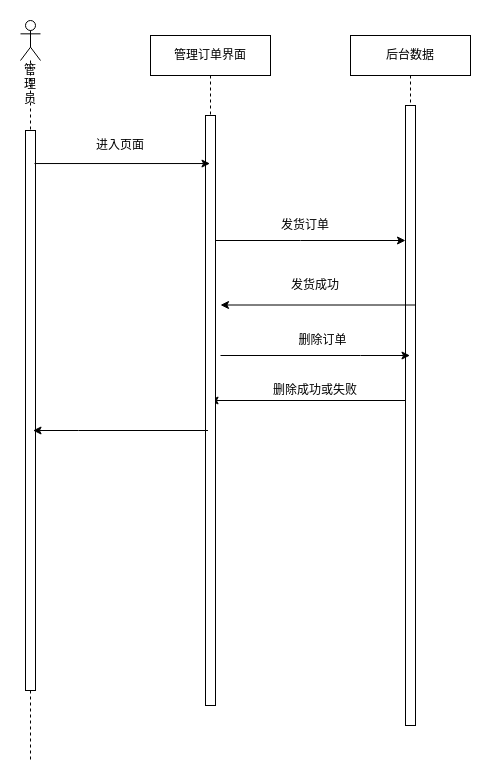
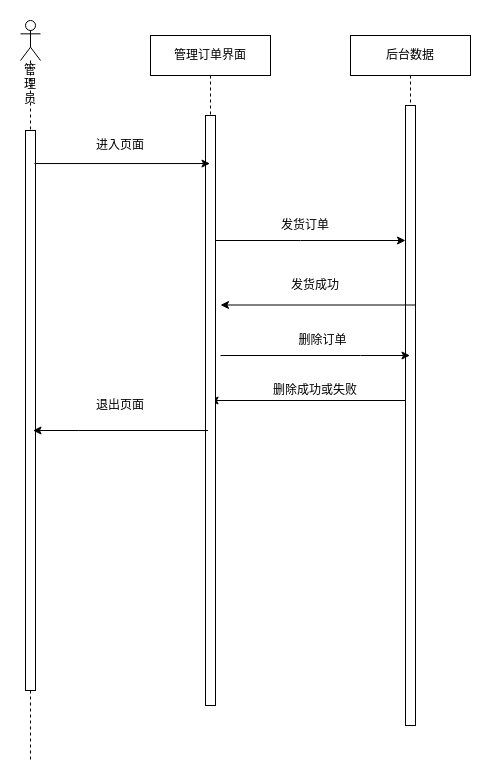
+ <mxCell id="15" value="退出页面" style="text;html=1;strokeColor=none;fillColor=none;align=center;verticalAlign=middle;whiteSpace=wrap;rounded=0;" parent="1" vertex="1"><mxGeometry x="90" y="390" width="60" height="30" as="geometry" /></mxCell>
